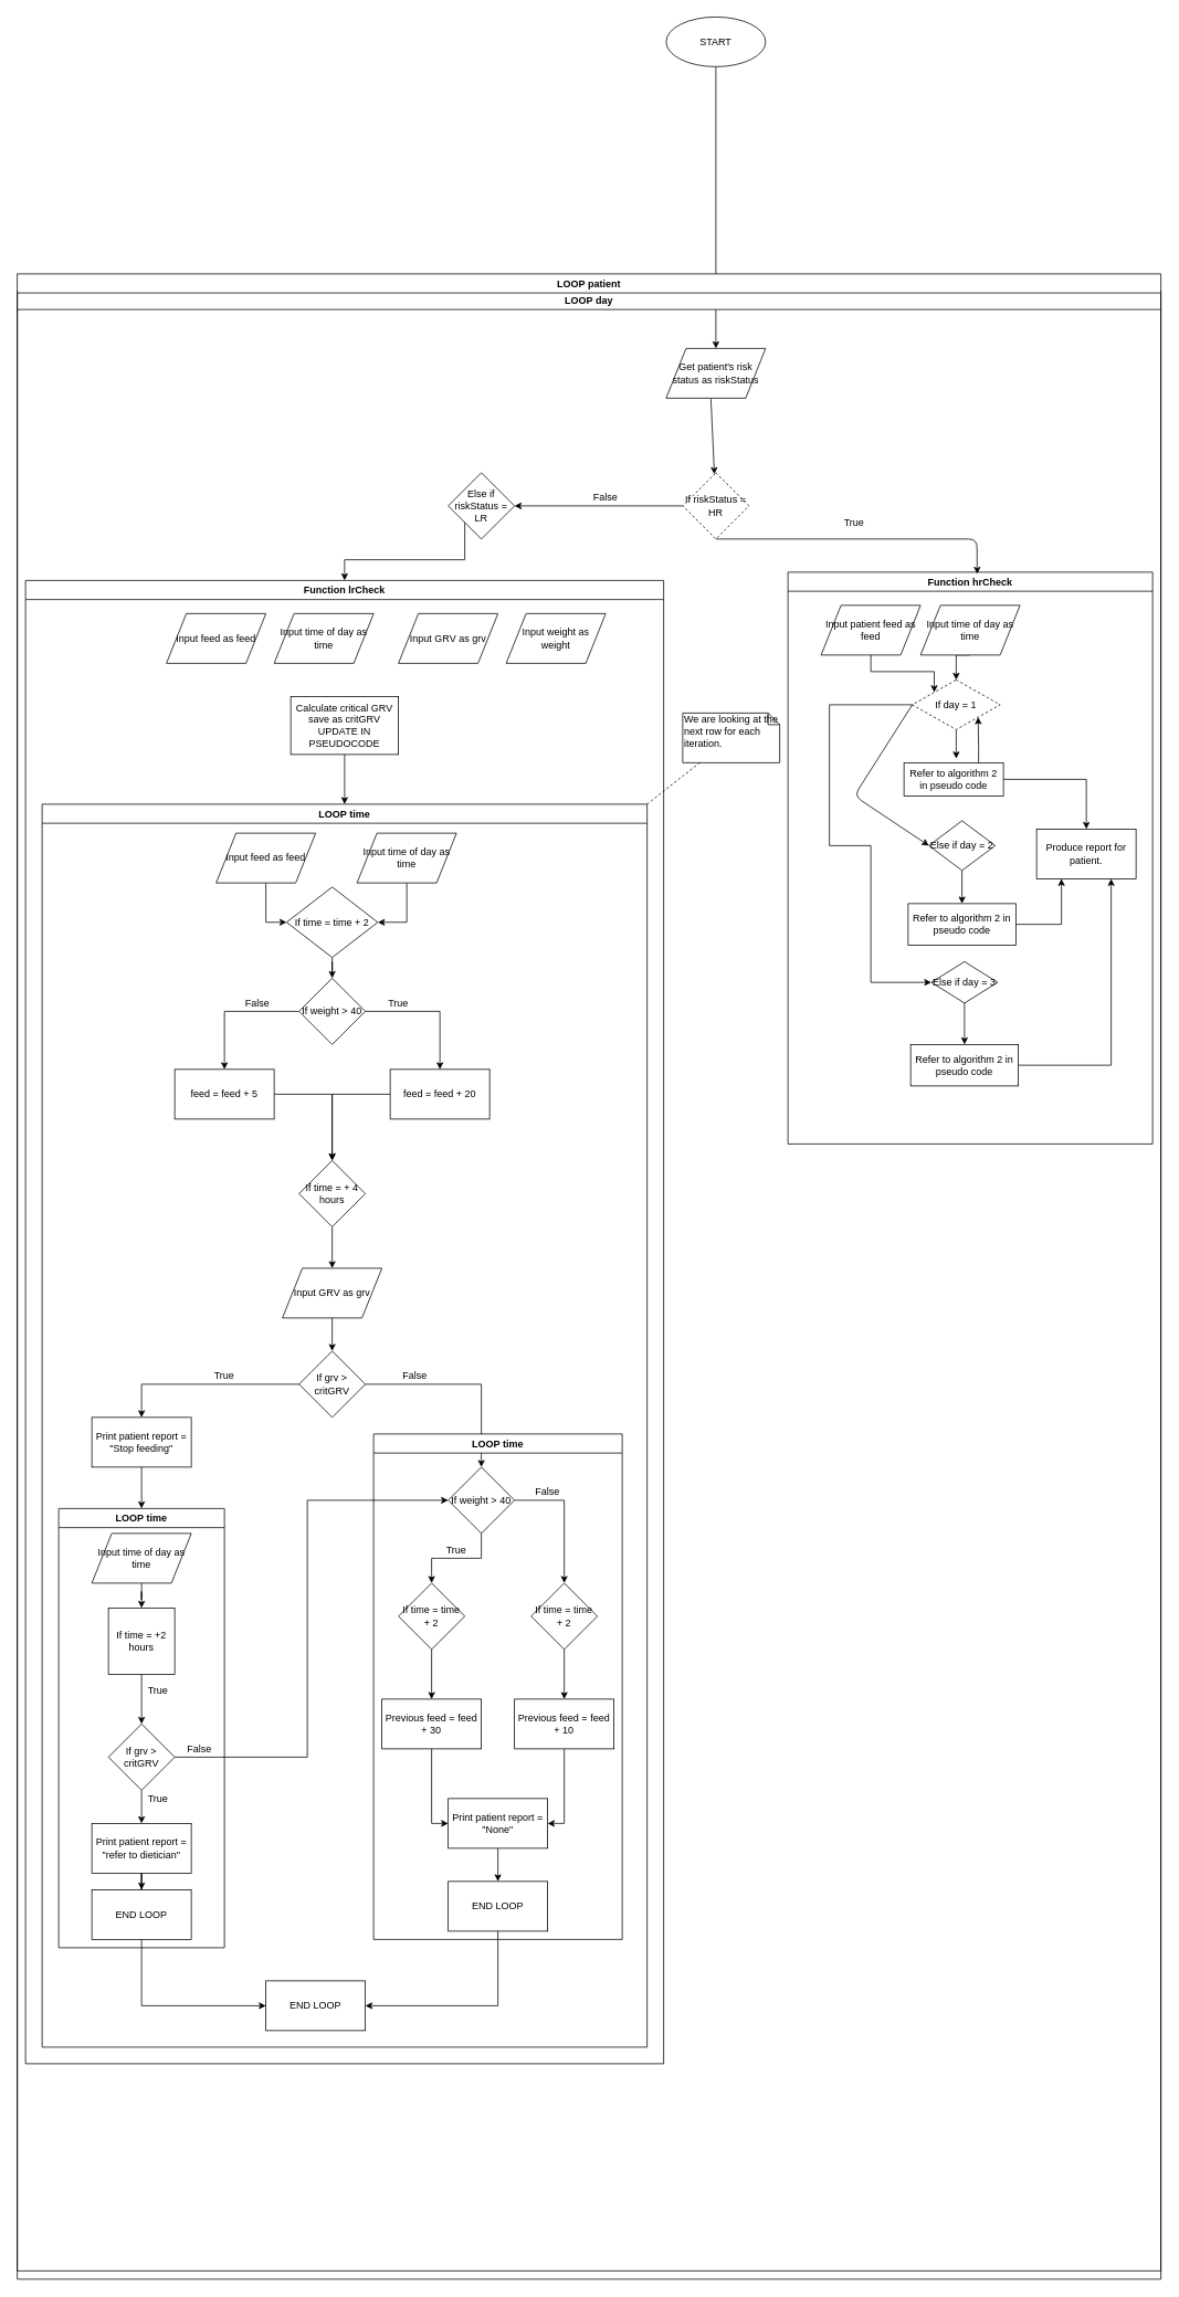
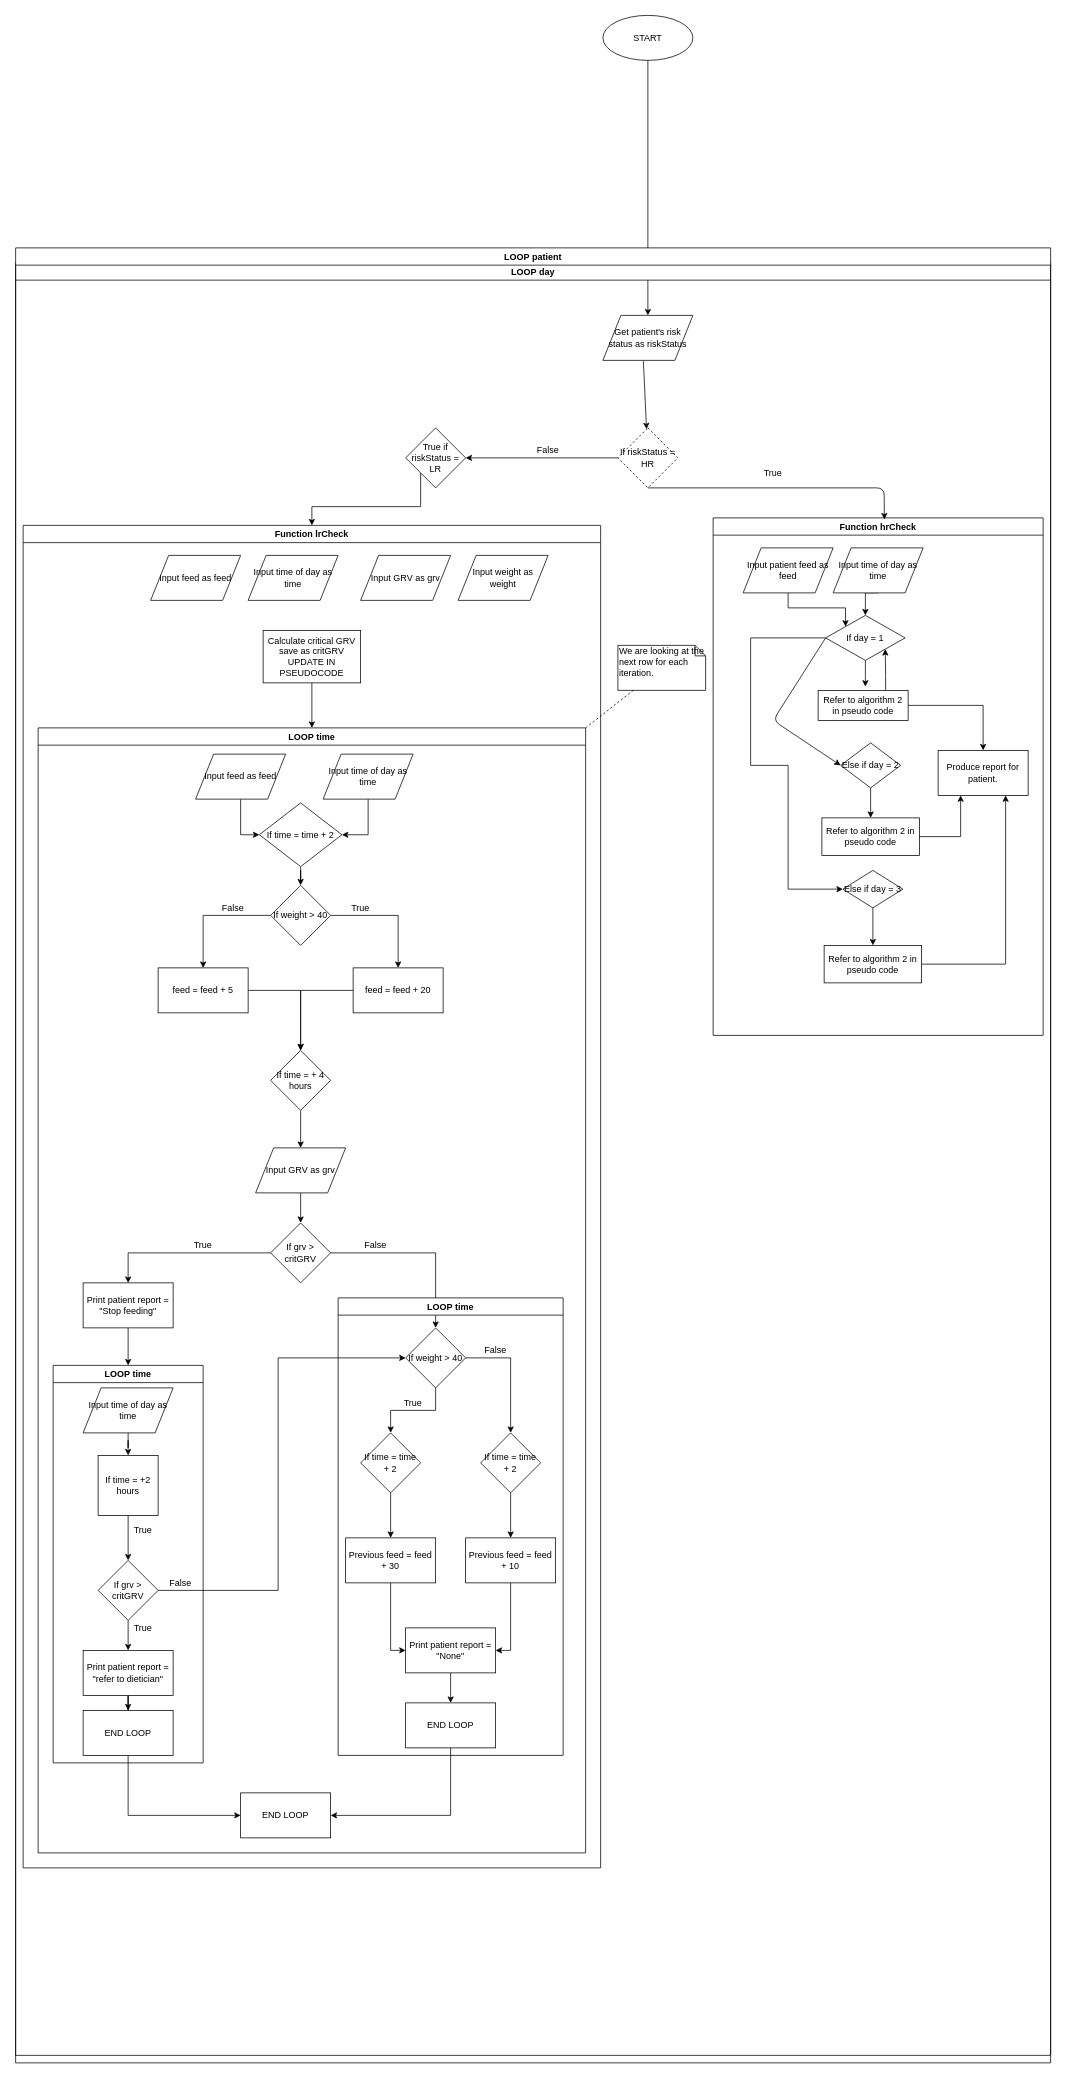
- <mxCell id="7" value="Else if riskStatus = LR" style="rhombus;whiteSpace=wrap;html=1;" parent="1" vertex="1"><mxGeometry x="540" y="570" width="80" height="80" as="geometry" /></mxCell>
+ <mxCell id="7" value="True if riskStatus = LR" style="rhombus;whiteSpace=wrap;html=1;" parent="1" vertex="1"><mxGeometry x="540" y="570" width="80" height="80" as="geometry" /></mxCell>
- <mxCell id="18" value="If day = 1" style="rhombus;whiteSpace=wrap;html=1;dashed=1;" parent="11" vertex="1"><mxGeometry x="150" y="130" width="106" height="60" as="geometry" /></mxCell>
+ <mxCell id="18" value="If day = 1" style="rhombus;whiteSpace=wrap;html=1;" parent="11" vertex="1"><mxGeometry x="150" y="130" width="106" height="60" as="geometry" /></mxCell>
